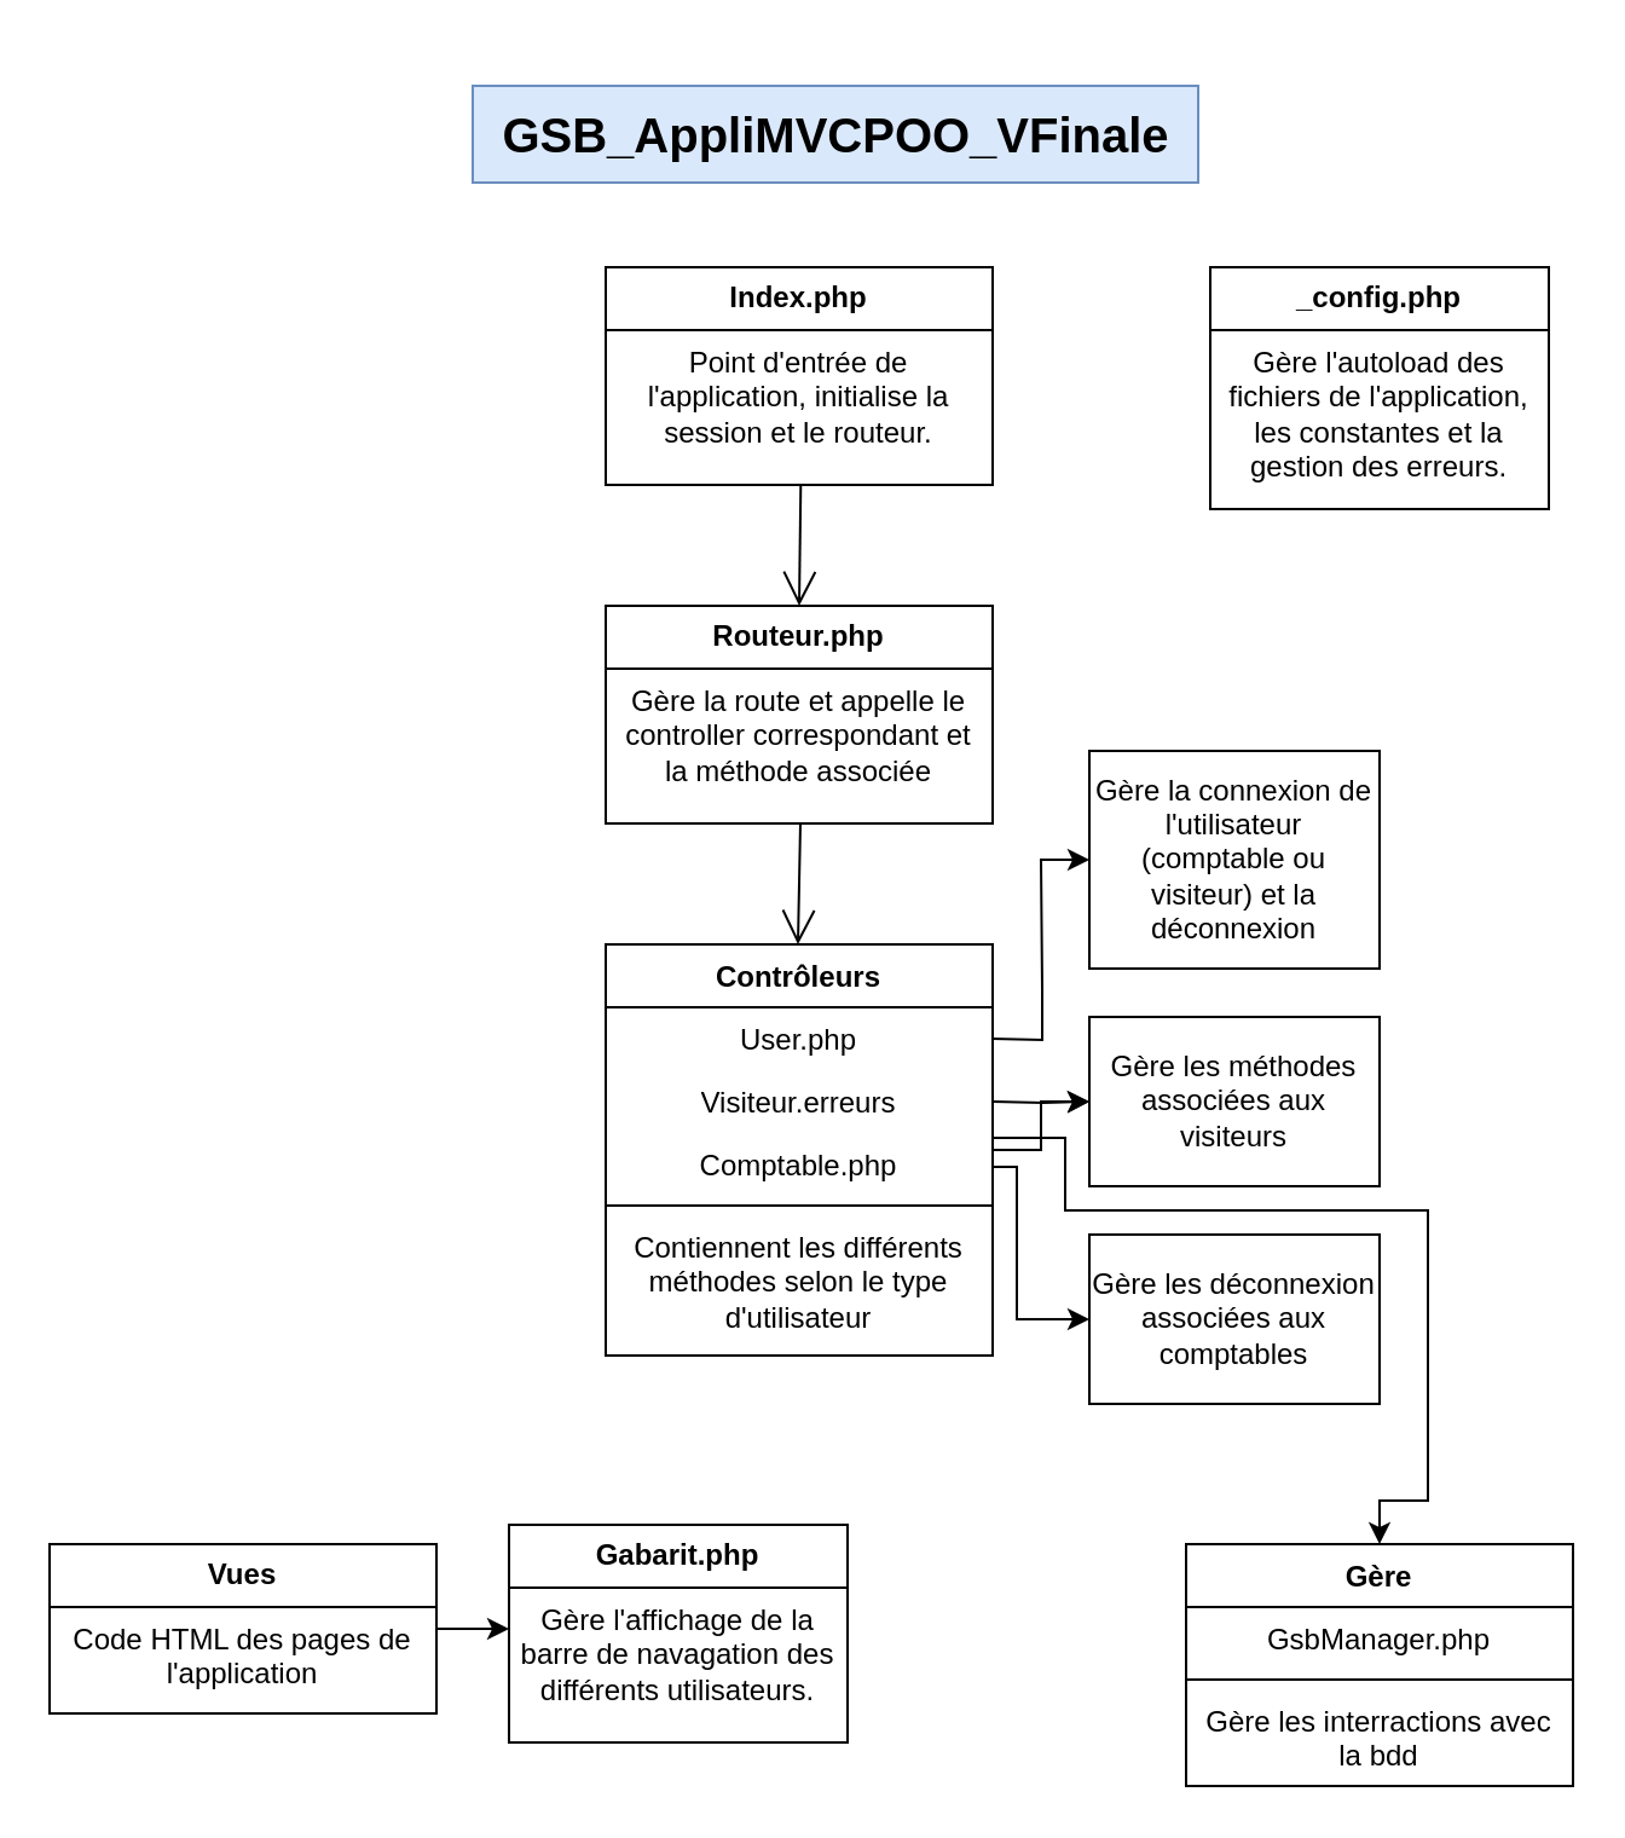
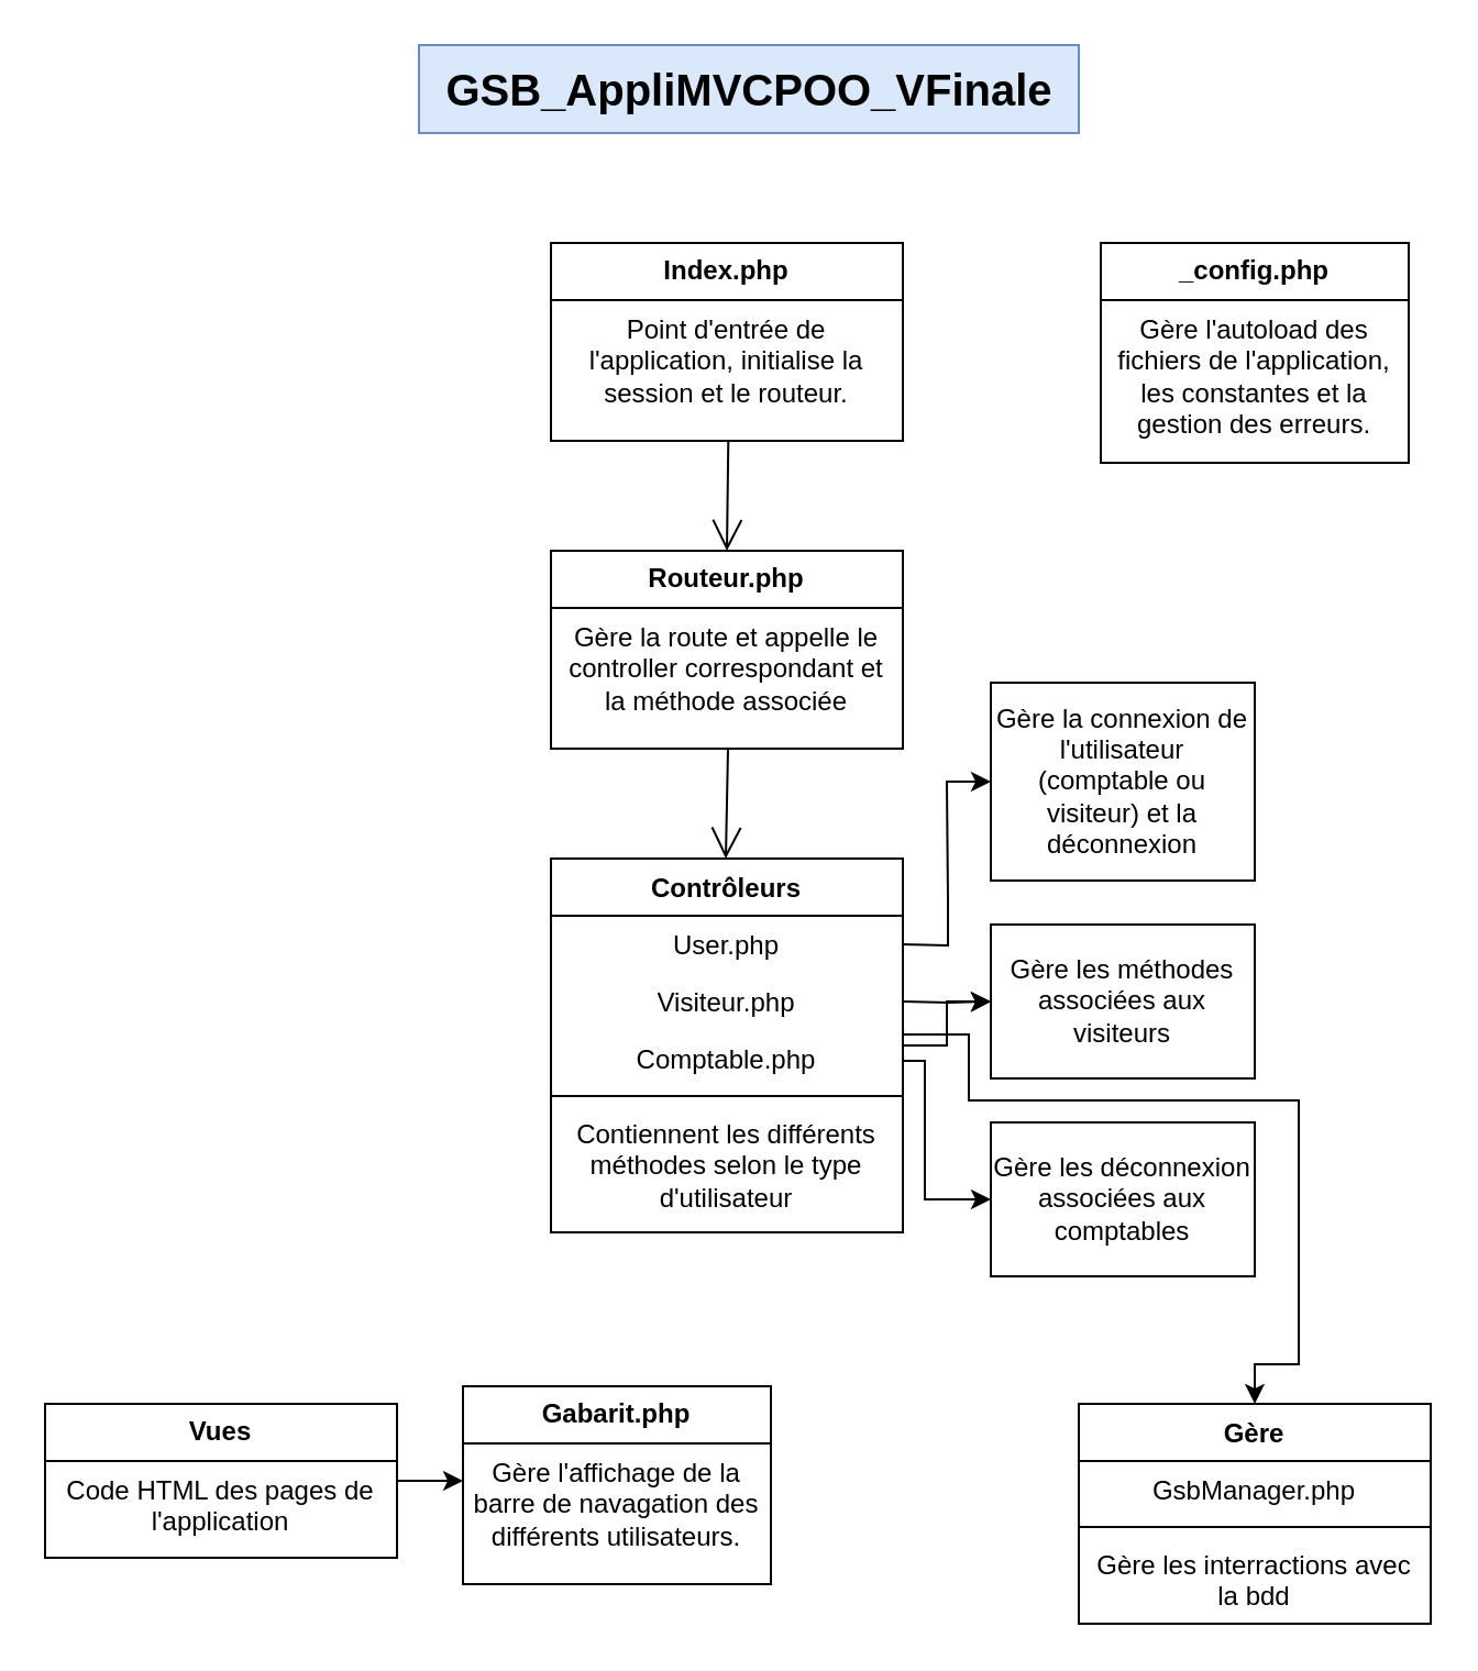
- <mxCell id="33" value="&lt;b&gt;&lt;font style=&quot;font-size: 20px;&quot;&gt;GSB_AppliMVCPOO_VFinale&lt;/font&gt;&lt;/b&gt;" style="text;html=1;align=center;verticalAlign=middle;resizable=0;points=[];autosize=1;fillColor=#dae8fc;strokeColor=#6c8ebf;" vertex="1" parent="1"><mxGeometry x="195" y="35" width="300" height="40" as="geometry" /></mxCell>
+ <mxCell id="33" value="&lt;b&gt;&lt;font style=&quot;font-size: 20px;&quot;&gt;GSB_AppliMVCPOO_VFinale&lt;/font&gt;&lt;/b&gt;" style="text;html=1;align=center;verticalAlign=middle;resizable=0;points=[];autosize=1;fillColor=#dae8fc;strokeColor=#6c8ebf;" vertex="1" parent="1"><mxGeometry x="190" y="20" width="300" height="40" as="geometry" /></mxCell>
- <mxCell id="18" value="Visiteur.erreurs" style="text;strokeColor=none;fillColor=none;align=center;verticalAlign=top;spacingLeft=4;spacingRight=4;overflow=hidden;rotatable=0;points=[[0,0.5],[1,0.5]];portConstraint=eastwest;whiteSpace=wrap;html=1;" vertex="1" parent="16"><mxGeometry y="52" width="160" height="26" as="geometry" /></mxCell>
+ <mxCell id="18" value="Visiteur.php" style="text;strokeColor=none;fillColor=none;align=center;verticalAlign=top;spacingLeft=4;spacingRight=4;overflow=hidden;rotatable=0;points=[[0,0.5],[1,0.5]];portConstraint=eastwest;whiteSpace=wrap;html=1;" vertex="1" parent="16"><mxGeometry y="52" width="160" height="26" as="geometry" /></mxCell>
